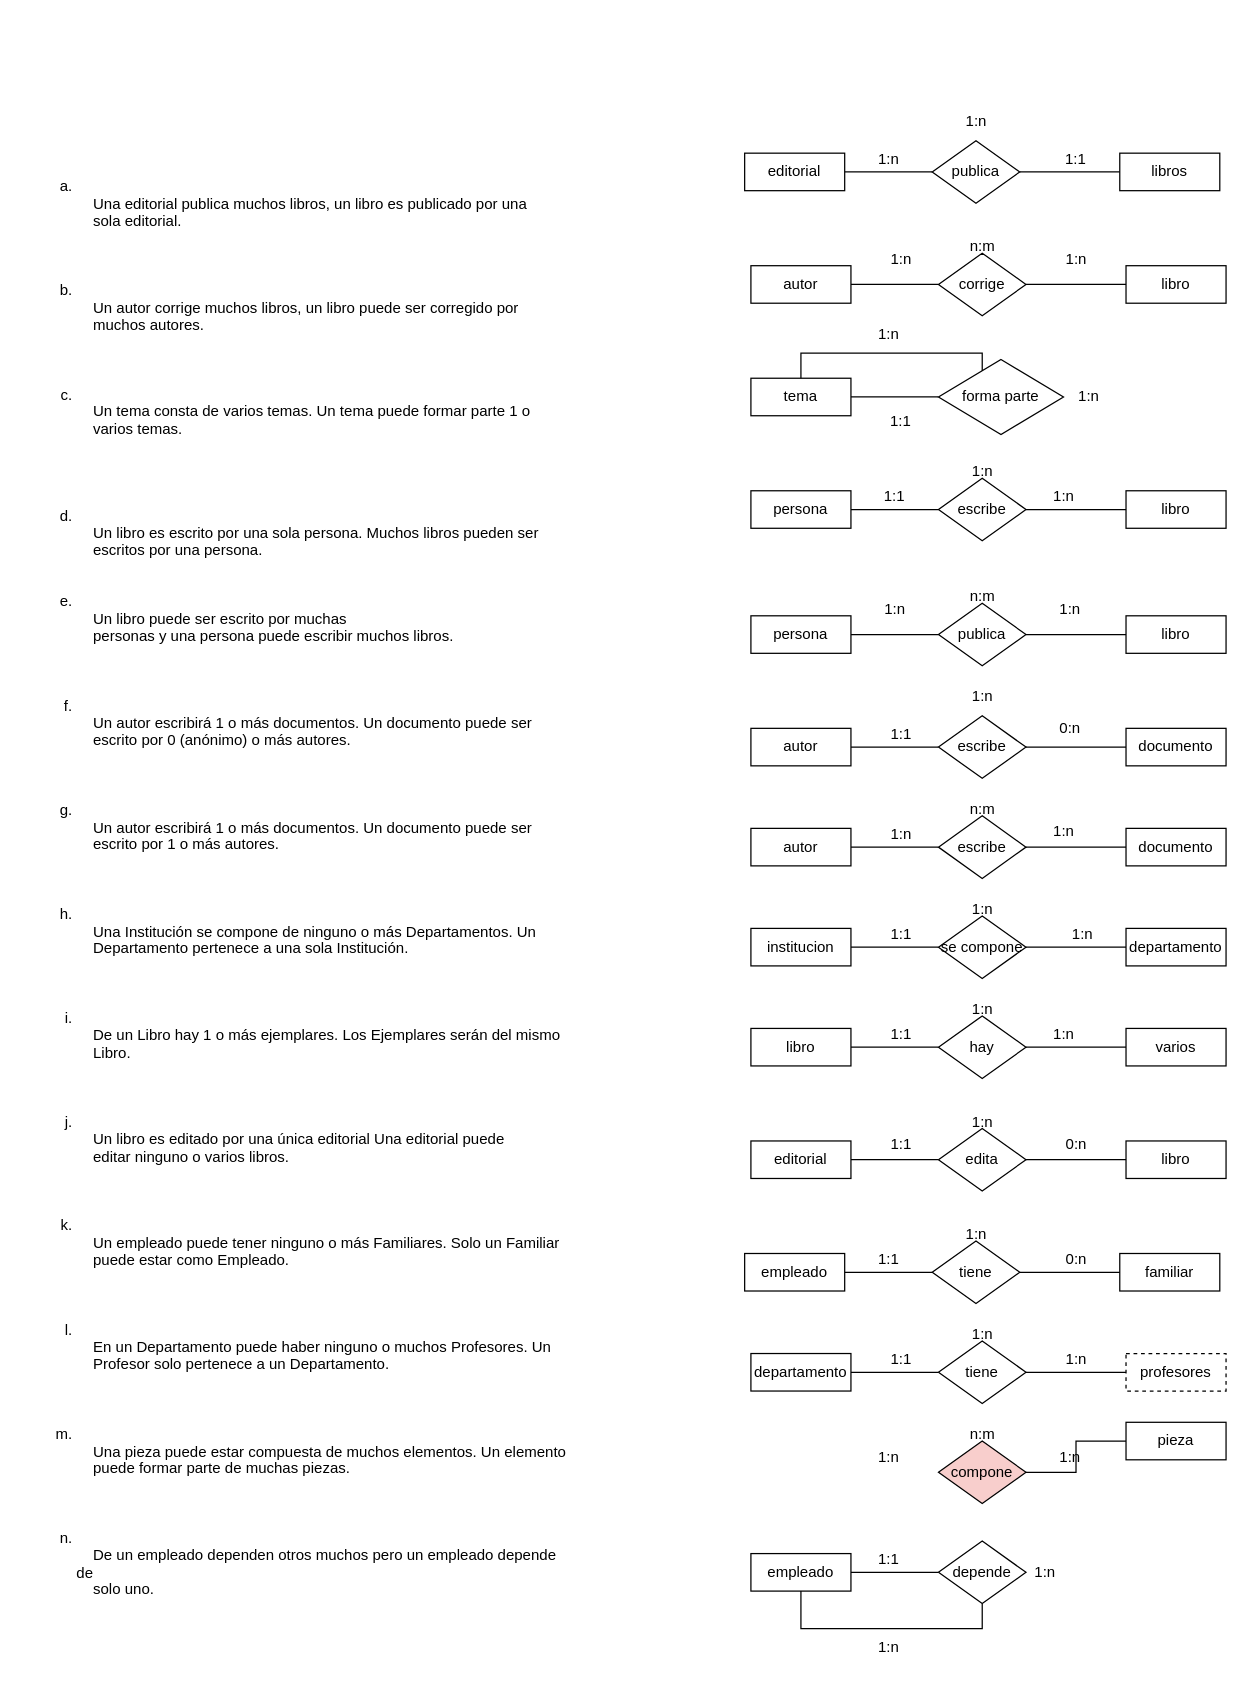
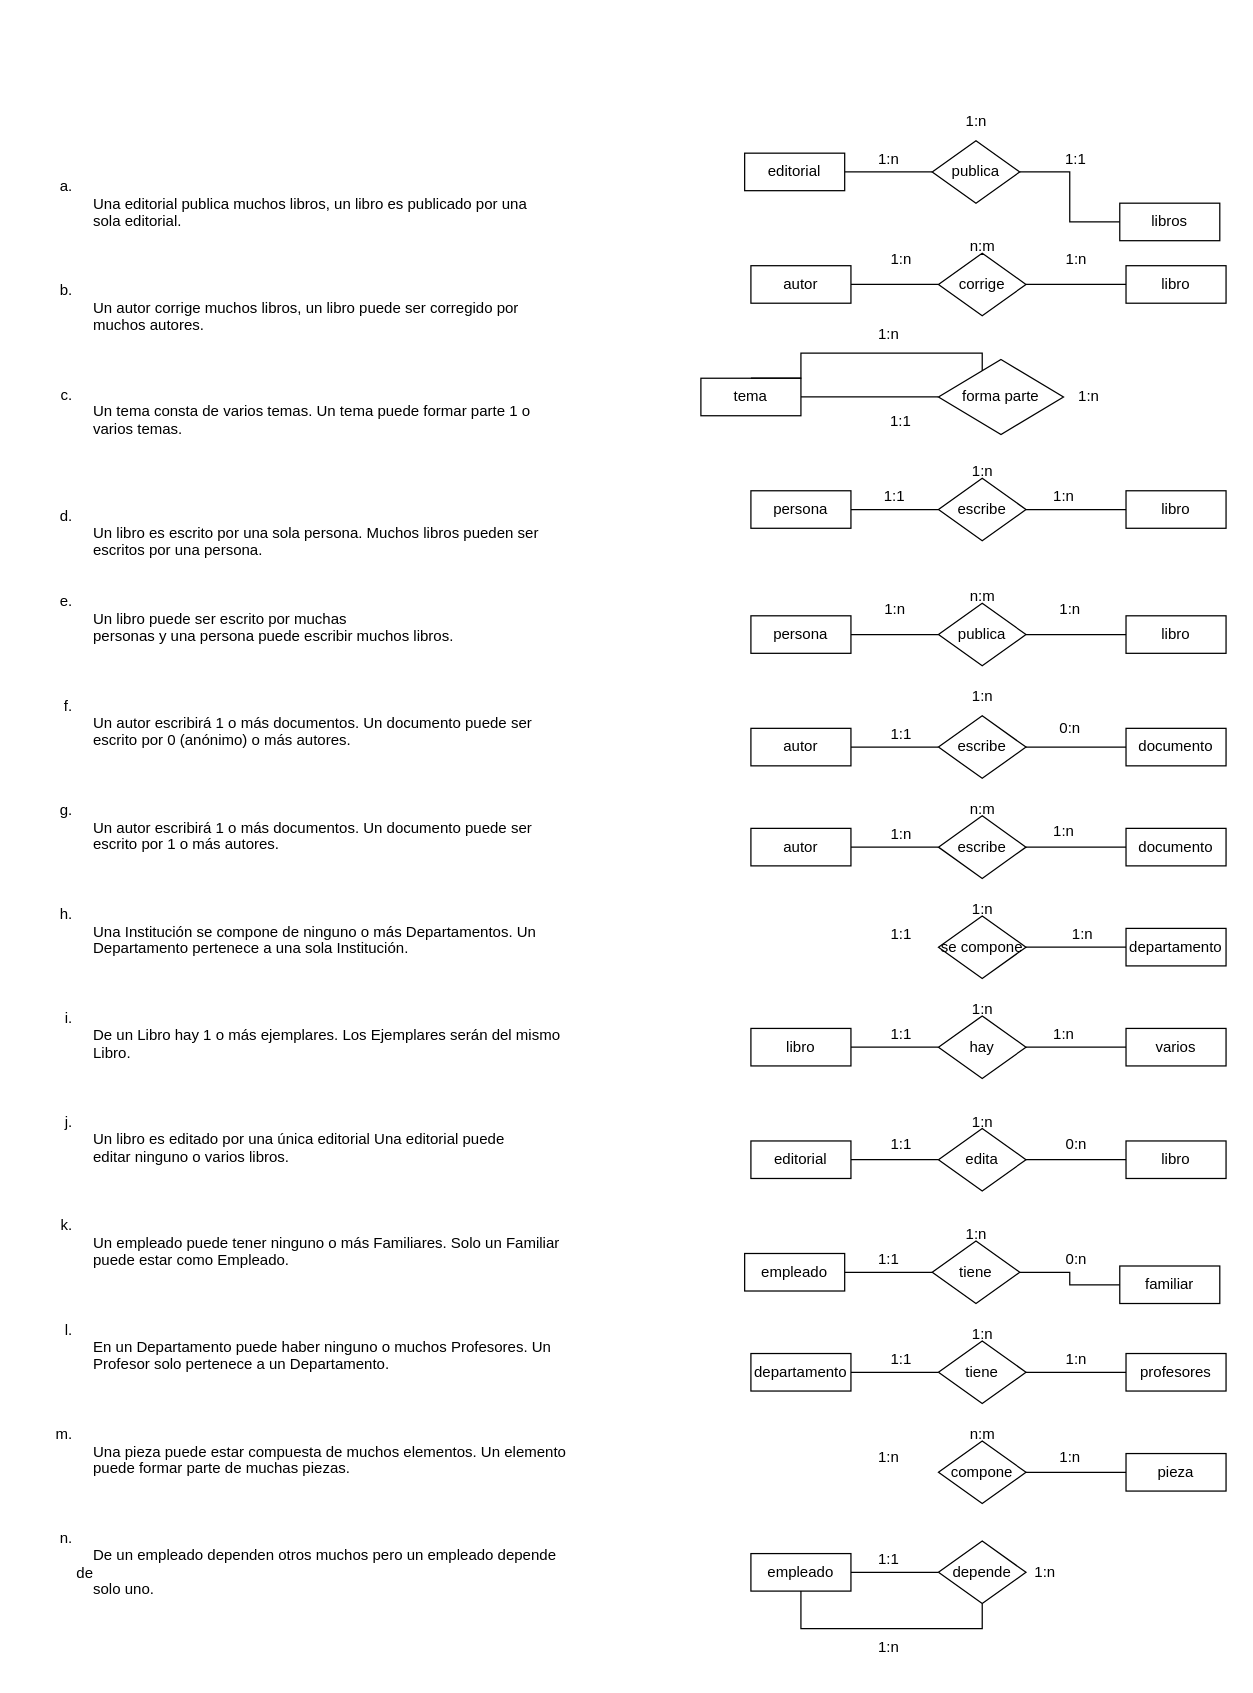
- <mxCell id="3" value="libros" style="rounded=0;whiteSpace=wrap;html=1;" vertex="1" parent="1"><mxGeometry x="895" y="60" width="80" height="30" as="geometry" /></mxCell>
+ <mxCell id="3" value="libros" style="rounded=0;whiteSpace=wrap;html=1;" vertex="1" parent="1"><mxGeometry x="895" y="100" width="80" height="30" as="geometry" /></mxCell>
- <mxCell id="14" value="tema" style="rounded=0;whiteSpace=wrap;html=1;" vertex="1" parent="1"><mxGeometry x="600" y="240" width="80" height="30" as="geometry" /></mxCell>
+ <mxCell id="14" value="tema" style="rounded=0;whiteSpace=wrap;html=1;" vertex="1" parent="1"><mxGeometry x="560" y="240" width="80" height="30" as="geometry" /></mxCell>
- <mxCell id="39" value="institucion" style="rounded=0;whiteSpace=wrap;html=1;" vertex="1" parent="1"><mxGeometry x="600" y="680" width="80" height="30" as="geometry" /></mxCell>
- <mxCell id="38" style="edgeStyle=orthogonalEdgeStyle;rounded=0;orthogonalLoop=1;jettySize=auto;html=1;entryX=0;entryY=0.5;entryDx=0;entryDy=0;endArrow=none;endFill=0;" edge="1" parent="1" source="39" target="41"><mxGeometry relative="1" as="geometry" /></mxCell>
- <mxCell id="52" value="familiar" style="rounded=0;whiteSpace=wrap;html=1;" vertex="1" parent="1"><mxGeometry x="895" y="940" width="80" height="30" as="geometry" /></mxCell>
+ <mxCell id="52" value="familiar" style="rounded=0;whiteSpace=wrap;html=1;" vertex="1" parent="1"><mxGeometry x="895" y="950" width="80" height="30" as="geometry" /></mxCell>
- <mxCell id="57" value="profesores" style="rounded=0;whiteSpace=wrap;html=1;dashed=1;" vertex="1" parent="1"><mxGeometry x="900" y="1020" width="80" height="30" as="geometry" /></mxCell>
+ <mxCell id="57" value="profesores" style="rounded=0;whiteSpace=wrap;html=1;" vertex="1" parent="1"><mxGeometry x="900" y="1020" width="80" height="30" as="geometry" /></mxCell>
- <mxCell id="62" value="pieza" style="rounded=0;whiteSpace=wrap;html=1;" vertex="1" parent="1"><mxGeometry x="900" y="1075" width="80" height="30" as="geometry" /></mxCell>
+ <mxCell id="62" value="pieza" style="rounded=0;whiteSpace=wrap;html=1;" vertex="1" parent="1"><mxGeometry x="900" y="1100" width="80" height="30" as="geometry" /></mxCell>
- <mxCell id="64" value="compone" style="rhombus;whiteSpace=wrap;html=1;fillColor=#f8cecc;" vertex="1" parent="1"><mxGeometry x="750" y="1090" width="70" height="50" as="geometry" /></mxCell>
+ <mxCell id="64" value="compone" style="rhombus;whiteSpace=wrap;html=1;" vertex="1" parent="1"><mxGeometry x="750" y="1090" width="70" height="50" as="geometry" /></mxCell>
